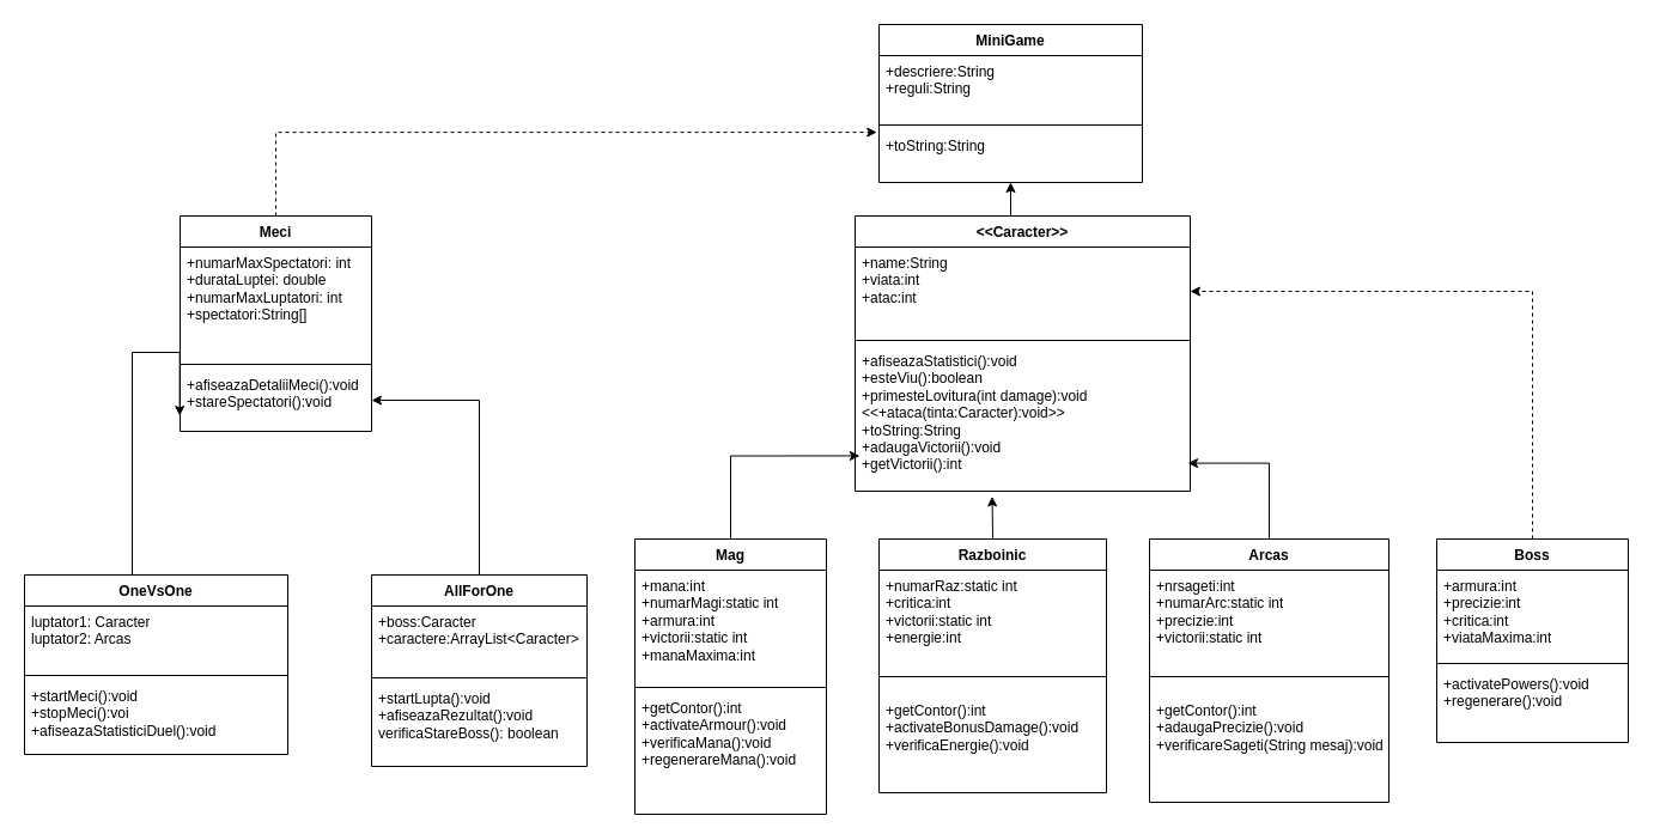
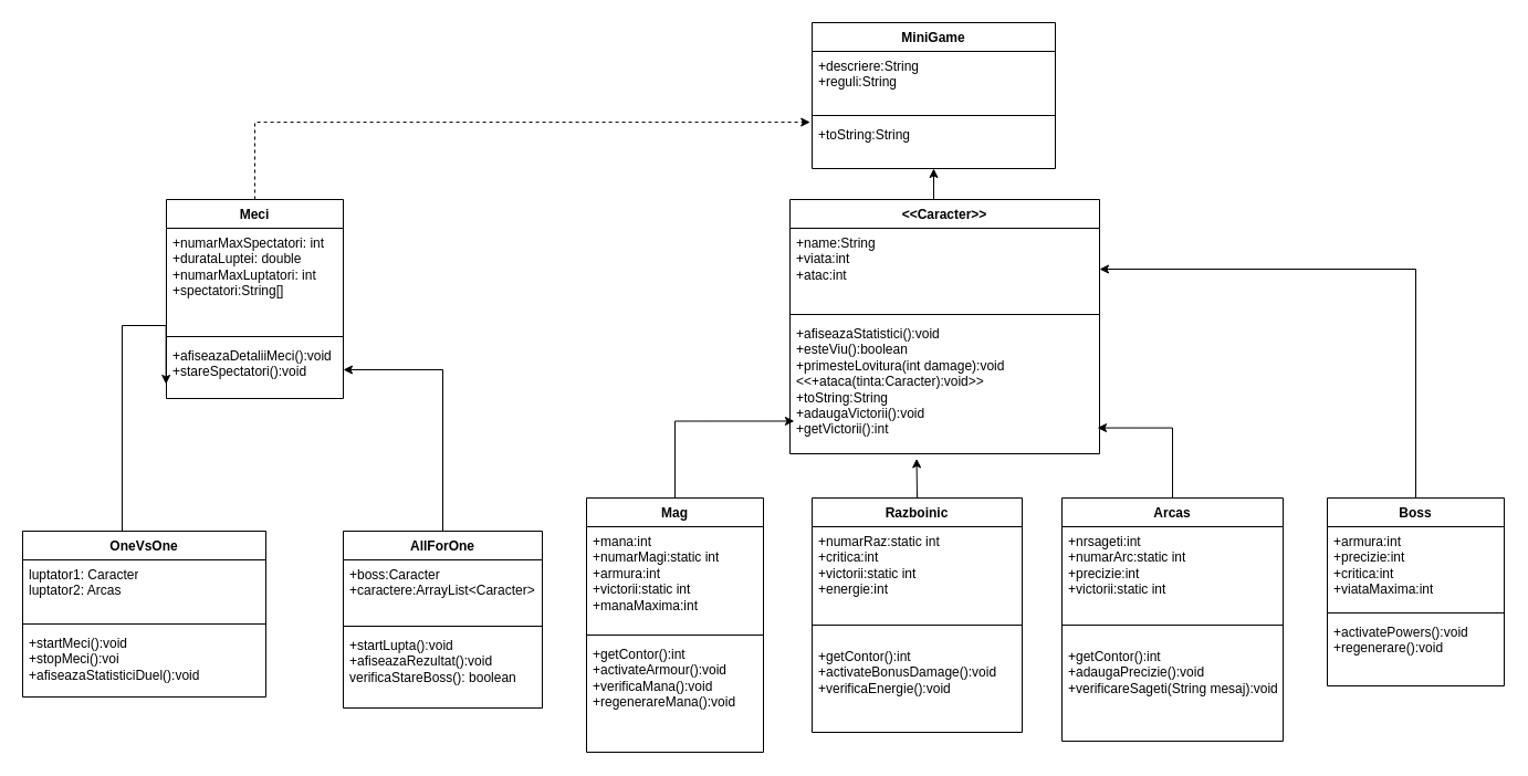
- <mxCell id="40" style="edgeStyle=orthogonalEdgeStyle;rounded=0;orthogonalLoop=1;jettySize=auto;html=1;exitX=0.5;exitY=0;exitDx=0;exitDy=0;entryX=1;entryY=0.5;entryDx=0;entryDy=0;dashed=1;" parent="1" source="41" target="4" edge="1"><mxGeometry relative="1" as="geometry" /></mxCell>
+ <mxCell id="40" style="edgeStyle=orthogonalEdgeStyle;rounded=0;orthogonalLoop=1;jettySize=auto;html=1;exitX=0.5;exitY=0;exitDx=0;exitDy=0;entryX=1;entryY=0.5;entryDx=0;entryDy=0;" parent="1" source="41" target="4" edge="1"><mxGeometry relative="1" as="geometry" /></mxCell>
